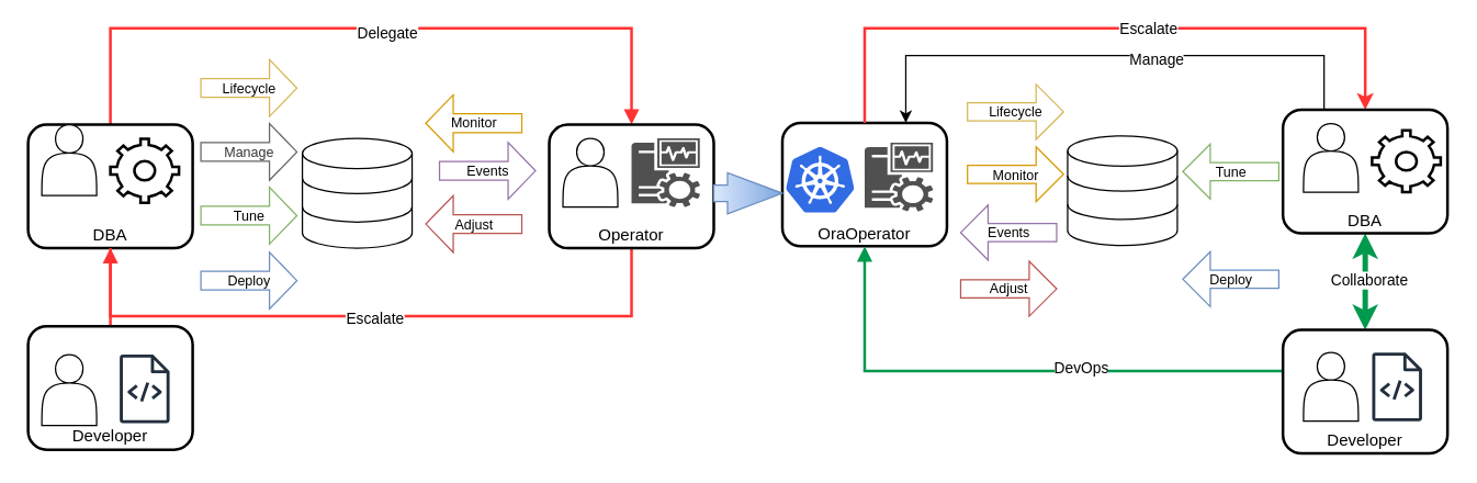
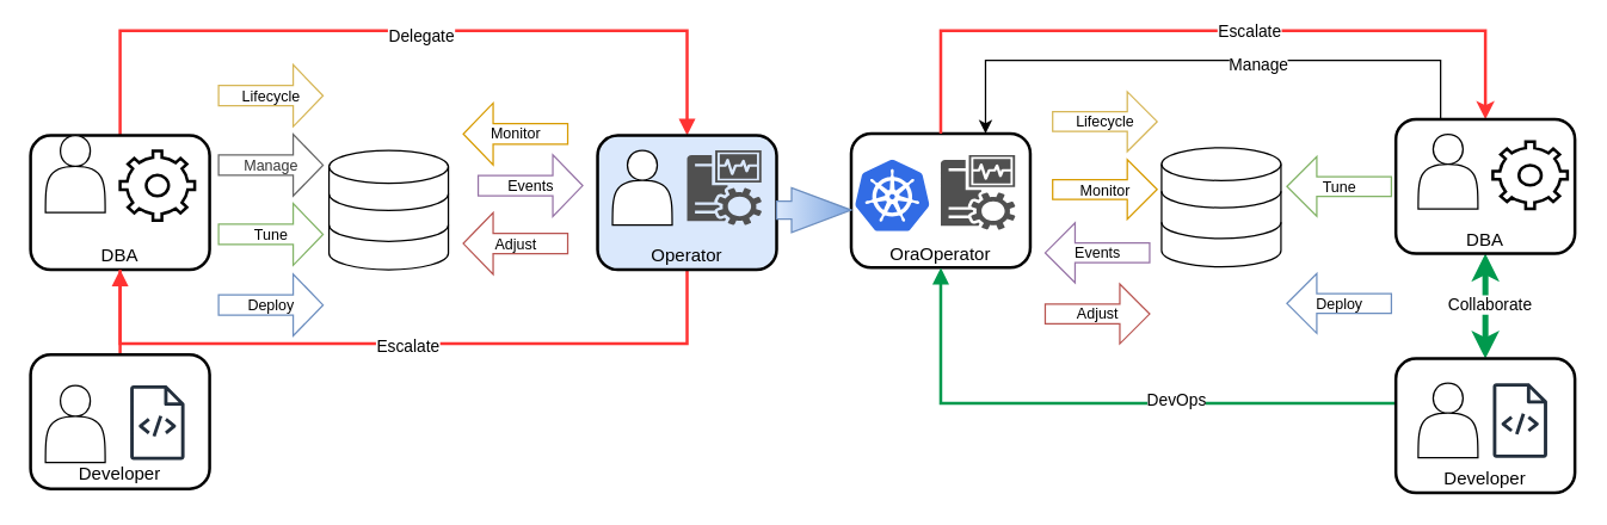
- <mxCell id="23" value="Operator" style="whiteSpace=wrap;html=1;rounded=1;strokeWidth=2;verticalAlign=bottom;direction=east;" vertex="1" parent="22"><mxGeometry width="120" height="90.0" as="geometry" /></mxCell>
+ <mxCell id="23" value="Operator" style="whiteSpace=wrap;html=1;rounded=1;strokeWidth=2;verticalAlign=bottom;direction=east;fillColor=#dae8fc;" vertex="1" parent="22"><mxGeometry width="120" height="90.0" as="geometry" /></mxCell>
